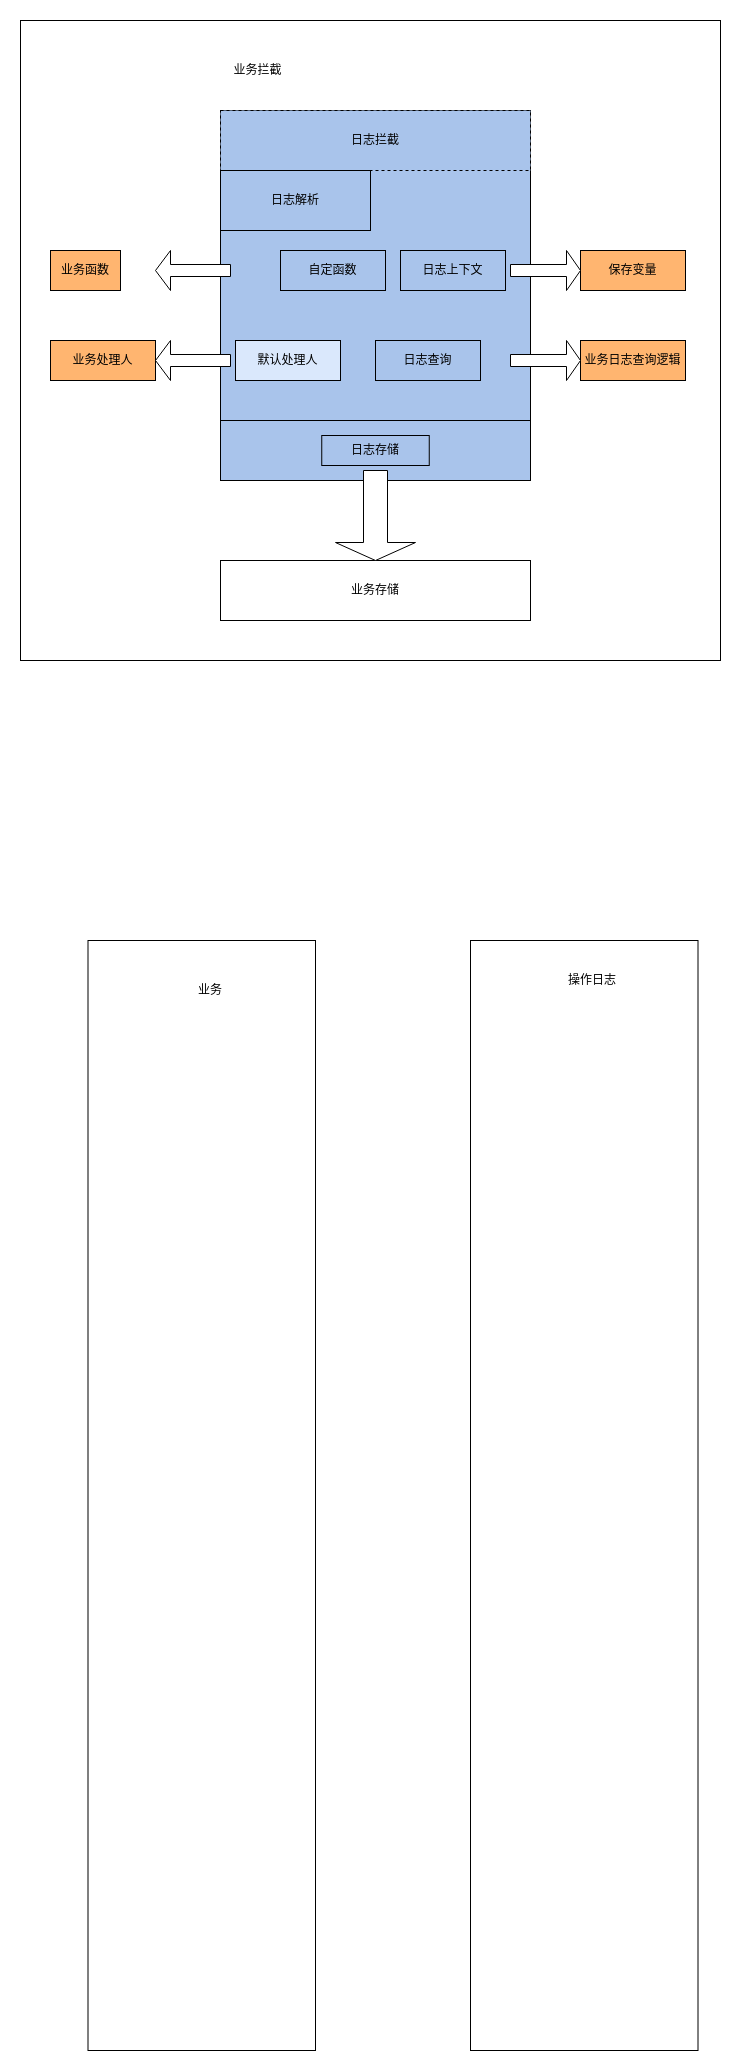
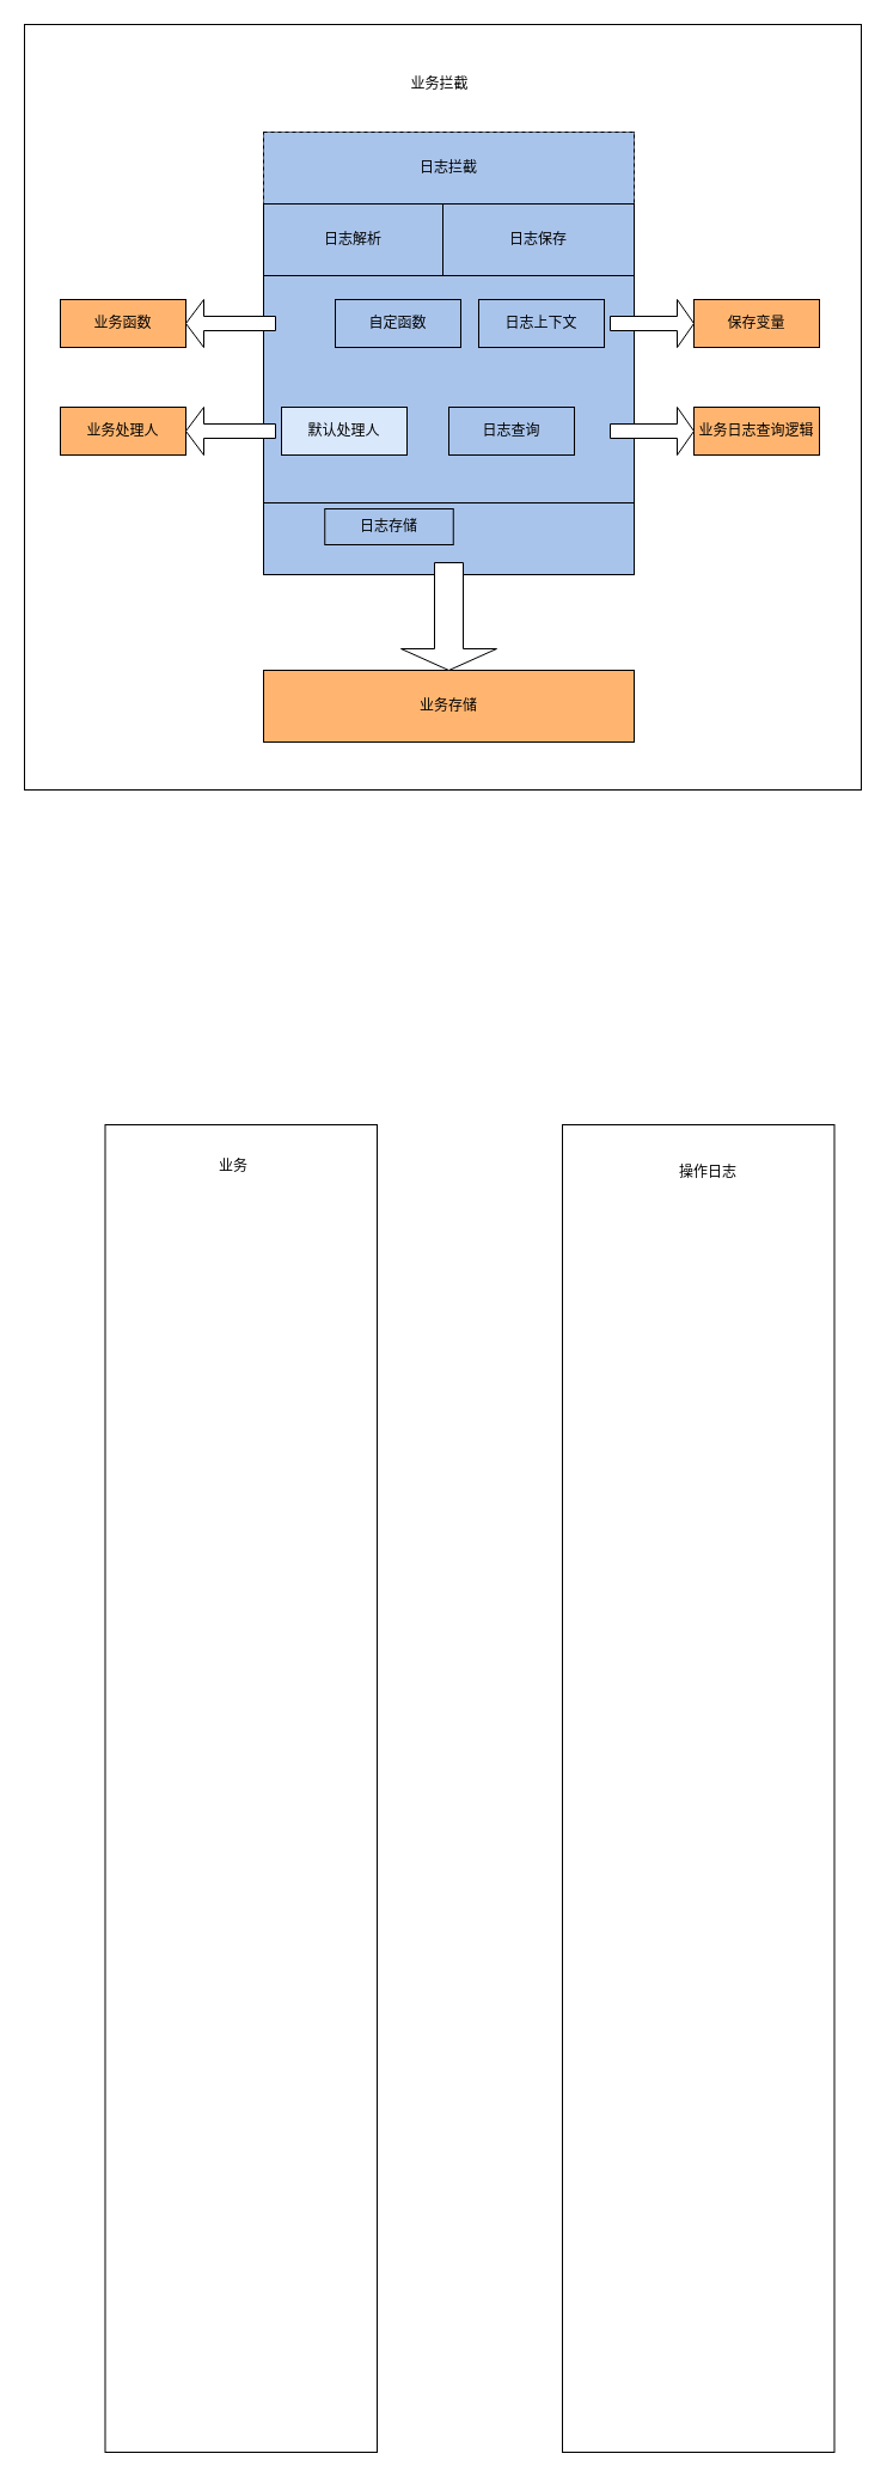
- <mxCell id="18" value="业务拦截" style="text;html=1;strokeColor=none;fillColor=none;align=center;verticalAlign=middle;whiteSpace=wrap;rounded=0;" parent="1" vertex="1"><mxGeometry x="205" y="50" width="105" height="40" as="geometry" /></mxCell>
+ <mxCell id="18" value="业务拦截" style="text;html=1;strokeColor=none;fillColor=none;align=center;verticalAlign=middle;whiteSpace=wrap;rounded=0;" parent="1" vertex="1"><mxGeometry x="315" y="50" width="105" height="40" as="geometry" /></mxCell>
+ <mxCell id="6" value="日志保存" style="rounded=0;whiteSpace=wrap;html=1;fillColor=#A9C4EB;" parent="1" vertex="1"><mxGeometry x="370" y="170" width="160" height="60" as="geometry" /></mxCell>
- <mxCell id="13" value="业务函数" style="rounded=0;whiteSpace=wrap;html=1;fillColor=#FFB570;" parent="1" vertex="1"><mxGeometry x="50" y="250" width="70" height="40" as="geometry" /></mxCell>
+ <mxCell id="13" value="业务函数" style="rounded=0;whiteSpace=wrap;html=1;fillColor=#FFB570;" parent="1" vertex="1"><mxGeometry x="50" y="250" width="105" height="40" as="geometry" /></mxCell>
- <mxCell id="12" value="日志存储" style="rounded=0;whiteSpace=wrap;html=1;fillColor=#A9C4EB;" parent="1" vertex="1"><mxGeometry x="321.25" y="435" width="107.5" height="30" as="geometry" /></mxCell>
+ <mxCell id="12" value="日志存储" style="rounded=0;whiteSpace=wrap;html=1;fillColor=#A9C4EB;" parent="1" vertex="1"><mxGeometry x="271.25" y="425" width="107.5" height="30" as="geometry" /></mxCell>
- <mxCell id="17" value="业务存储" style="rounded=0;whiteSpace=wrap;html=1;fillColor=#ffffff;" parent="1" vertex="1"><mxGeometry x="220" y="560" width="310" height="60" as="geometry" /></mxCell>
+ <mxCell id="17" value="业务存储" style="rounded=0;whiteSpace=wrap;html=1;fillColor=#FFB570;" parent="1" vertex="1"><mxGeometry x="220" y="560" width="310" height="60" as="geometry" /></mxCell>
- <mxCell id="26" value="业务" style="text;html=1;strokeColor=none;fillColor=none;align=center;verticalAlign=middle;whiteSpace=wrap;rounded=0;" vertex="1" parent="1"><mxGeometry x="170" y="975" width="80" height="30" as="geometry" /></mxCell>
+ <mxCell id="26" value="业务" style="text;html=1;strokeColor=none;fillColor=none;align=center;verticalAlign=middle;whiteSpace=wrap;rounded=0;" vertex="1" parent="1"><mxGeometry x="155" y="960" width="80" height="30" as="geometry" /></mxCell>
